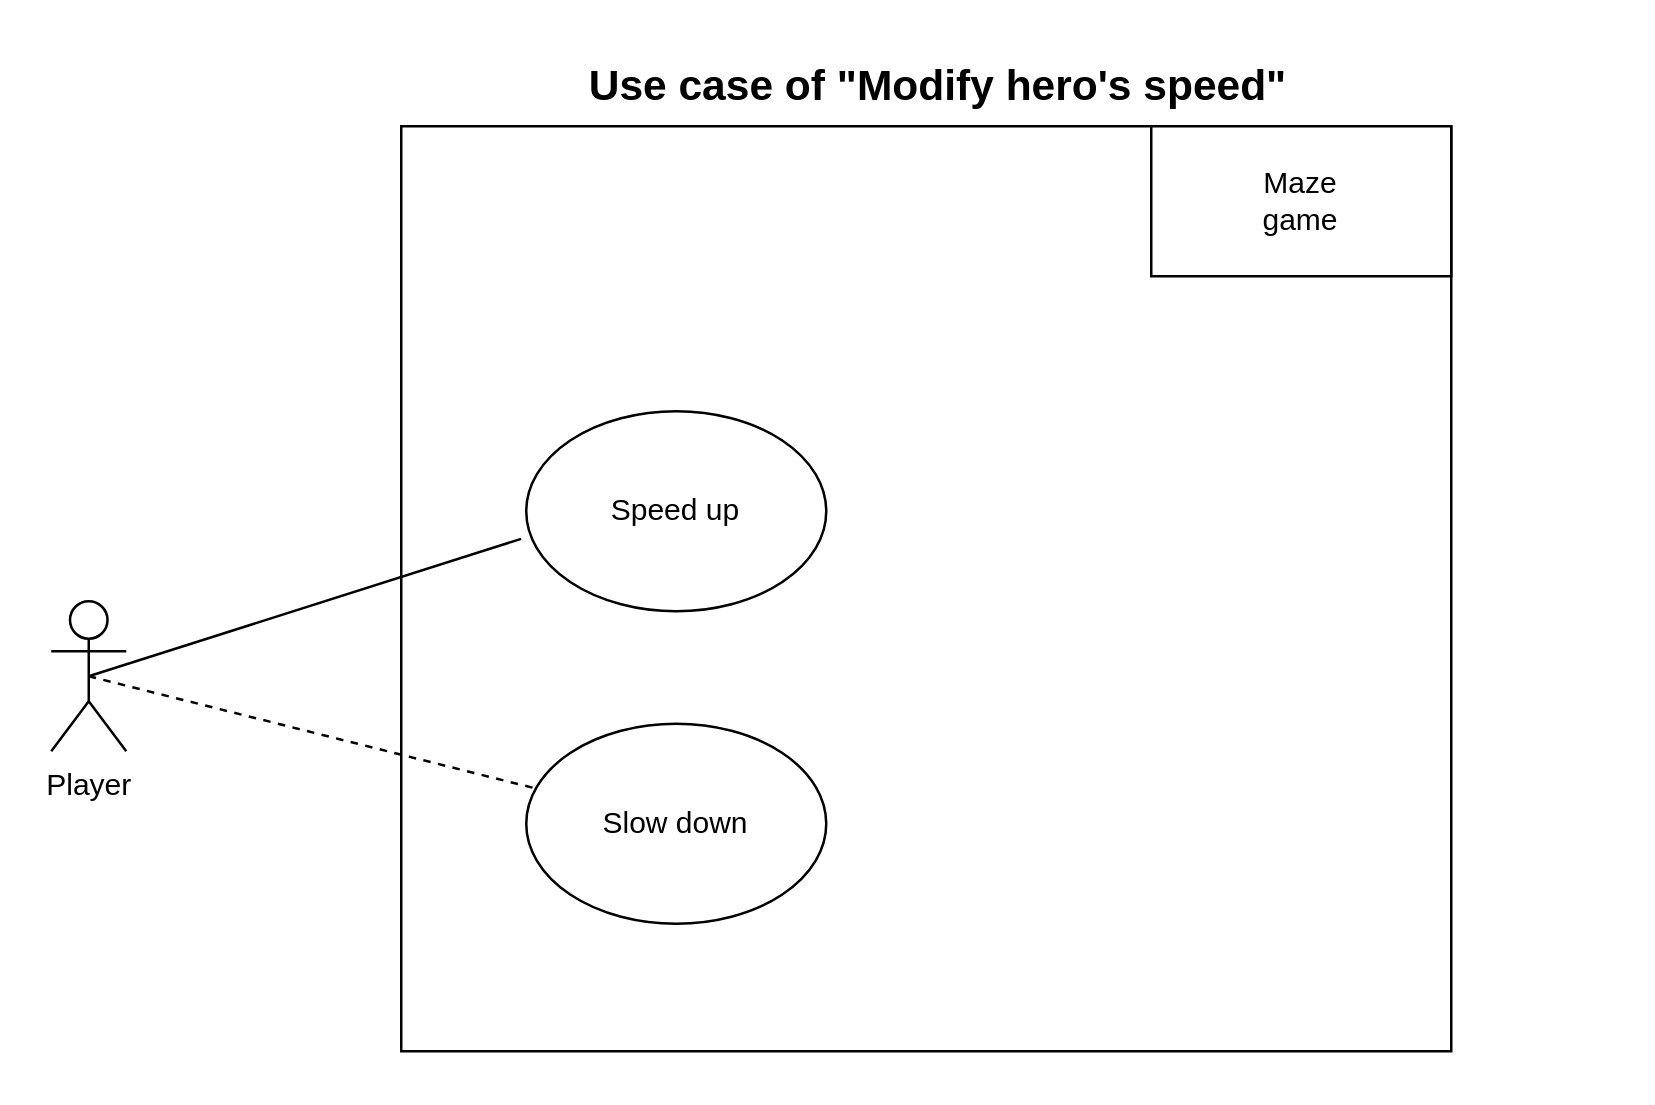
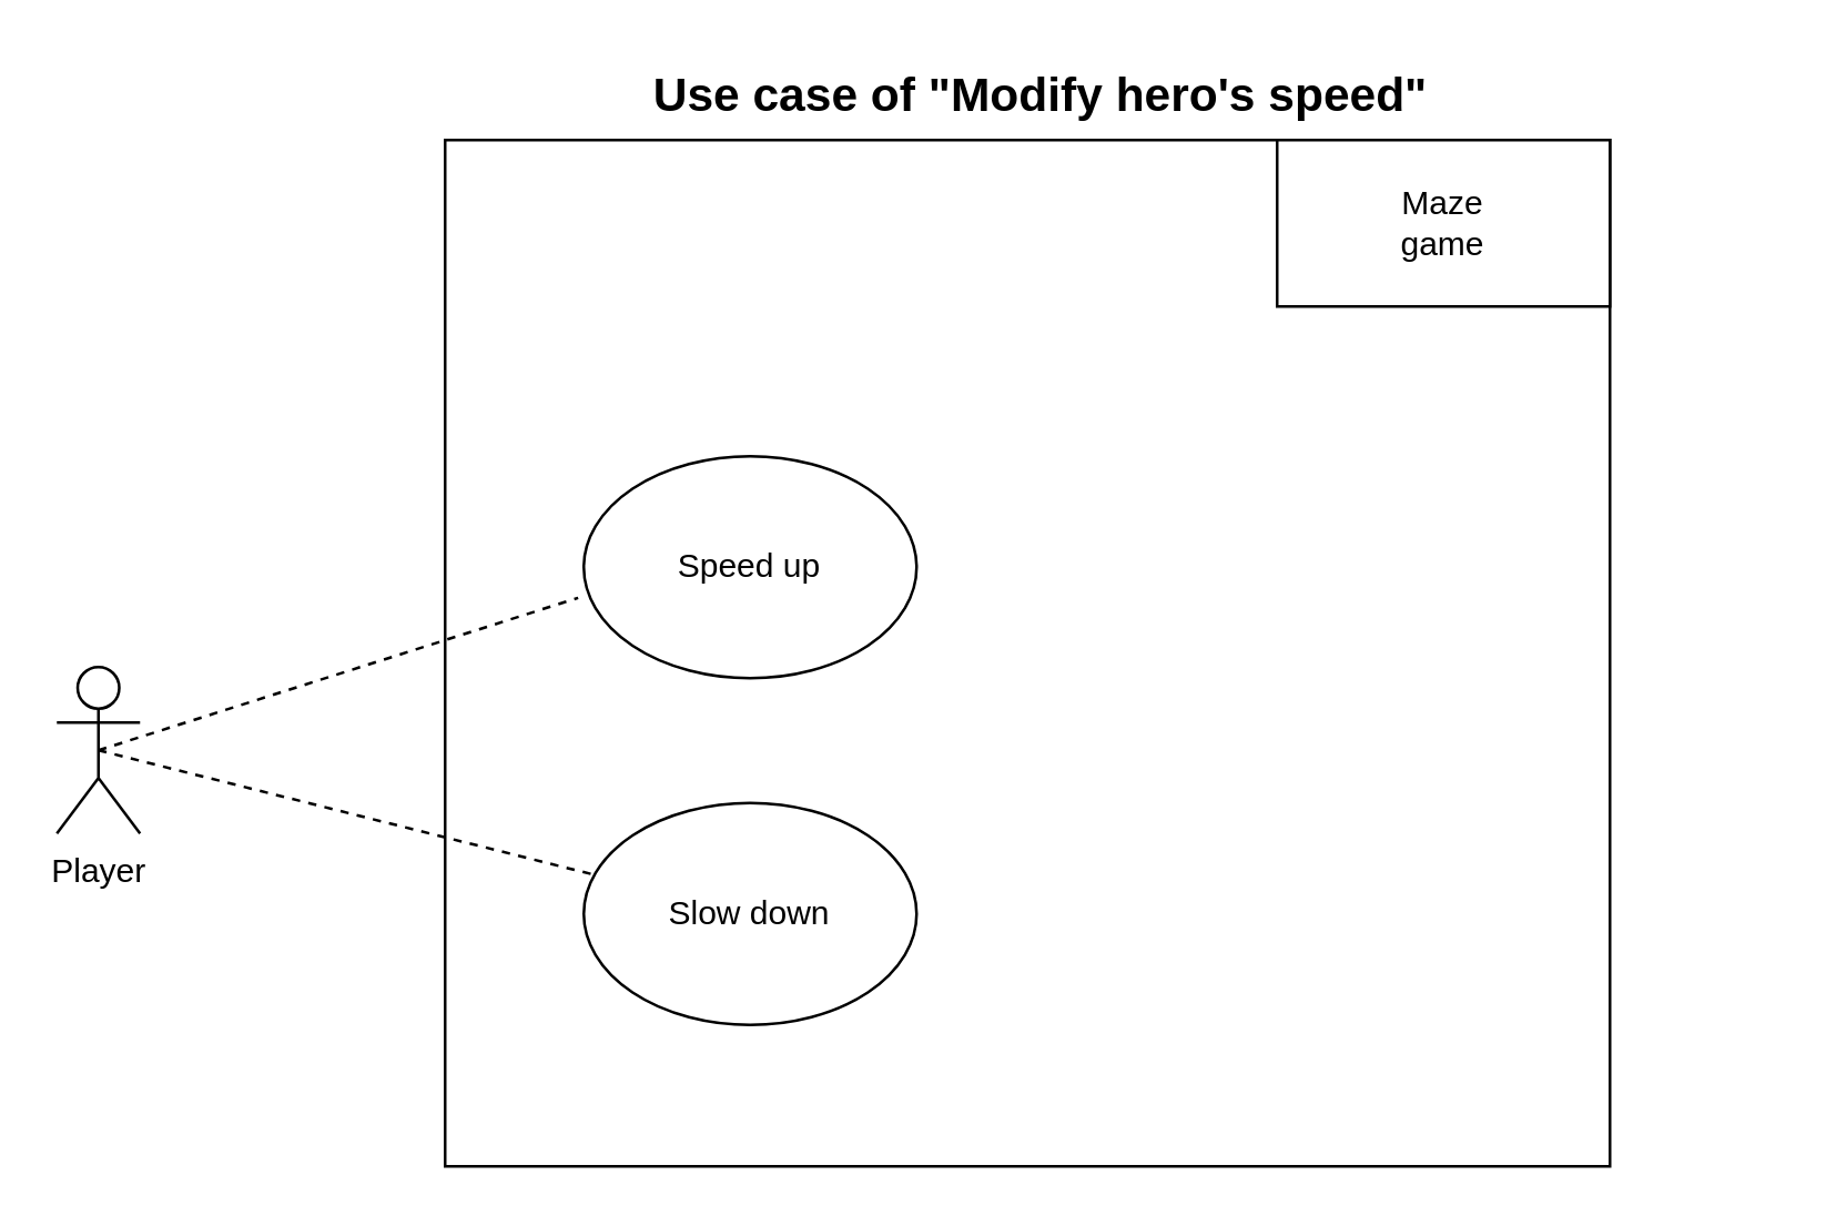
- <mxCell id="8" value="" style="endArrow=none;html=1;rounded=0;fontSize=17;entryX=-0.017;entryY=0.638;entryDx=0;entryDy=0;entryPerimeter=0;exitX=0.5;exitY=0.5;exitDx=0;exitDy=0;exitPerimeter=0;" parent="1" source="3" target="6" edge="1"><mxGeometry width="50" height="50" relative="1" as="geometry"><mxPoint x="0" y="410" as="sourcePoint" /><mxPoint x="50" y="350" as="targetPoint" /></mxGeometry></mxCell>
+ <mxCell id="8" value="" style="endArrow=none;html=1;rounded=0;fontSize=17;entryX=-0.017;entryY=0.638;entryDx=0;entryDy=0;entryPerimeter=0;exitX=0.5;exitY=0.5;exitDx=0;exitDy=0;exitPerimeter=0;dashed=1;" parent="1" source="3" target="6" edge="1"><mxGeometry width="50" height="50" relative="1" as="geometry"><mxPoint x="0" y="410" as="sourcePoint" /><mxPoint x="50" y="350" as="targetPoint" /></mxGeometry></mxCell>
